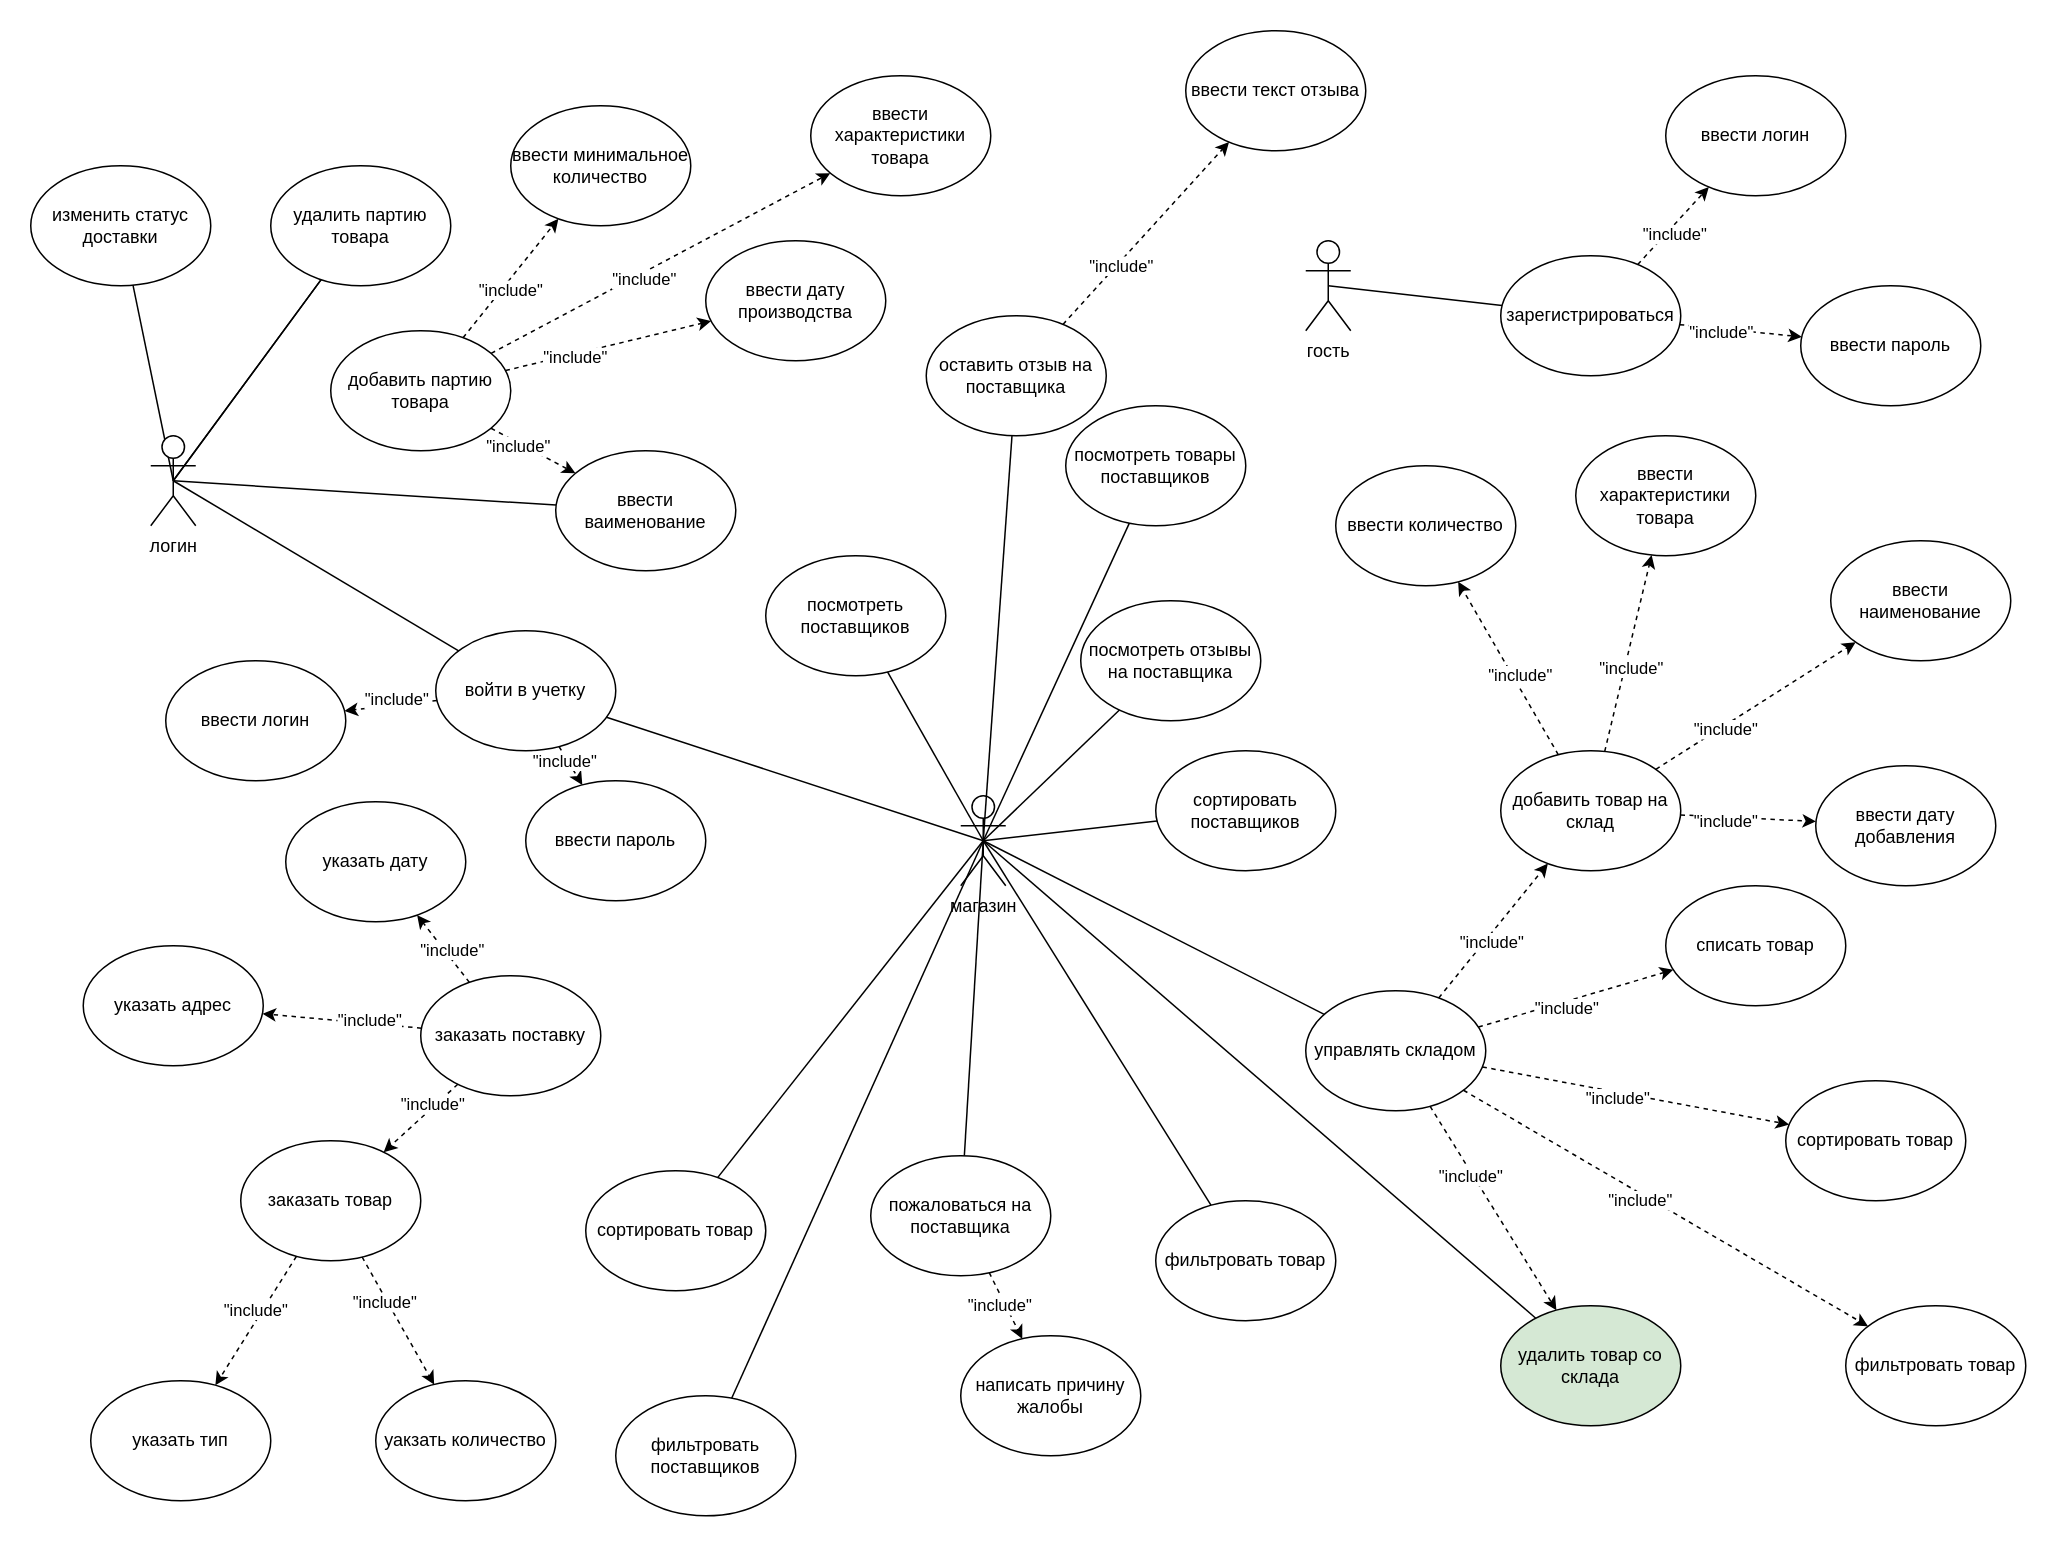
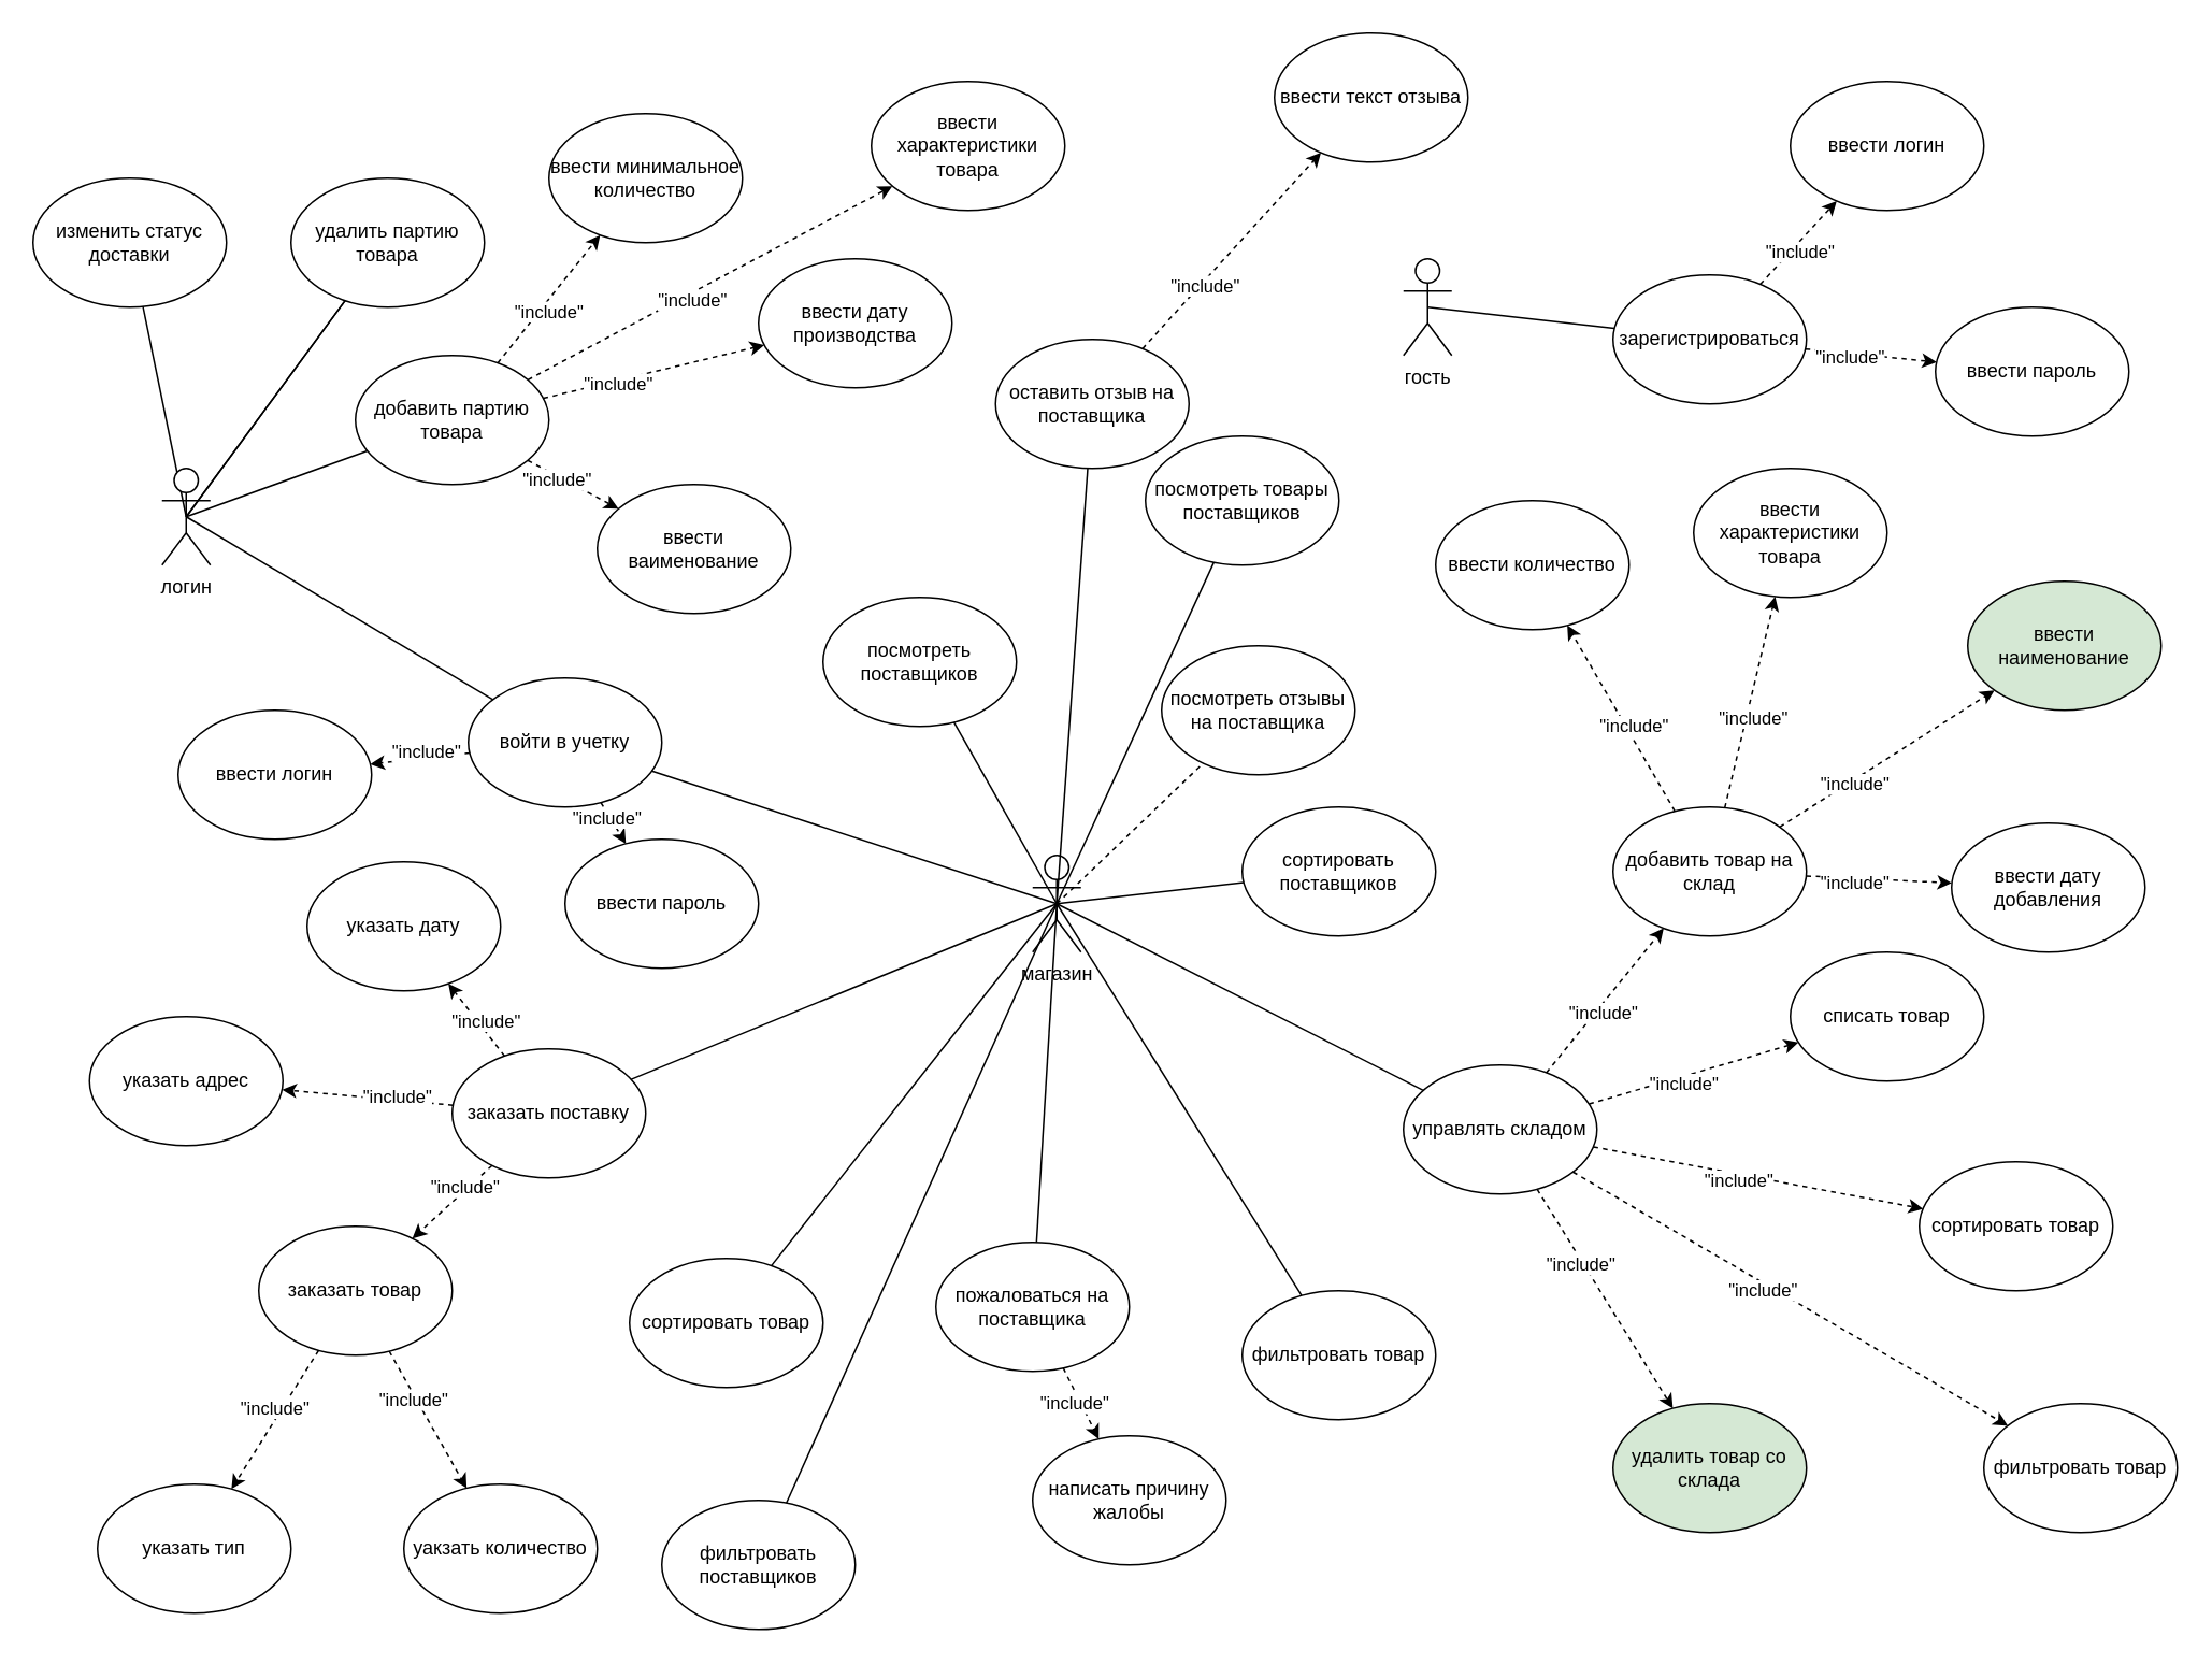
- <mxCell id="30" style="edgeStyle=none;curved=1;rounded=0;orthogonalLoop=1;jettySize=auto;html=1;exitX=0.5;exitY=0.5;exitDx=0;exitDy=0;exitPerimeter=0;fontSize=12;startSize=8;endSize=8;endArrow=none;endFill=0;" edge="1" parent="1" source="12" target="42"><mxGeometry relative="1" as="geometry"><mxPoint x="-70" y="320" as="sourcePoint" /><mxPoint x="-29" y="431" as="targetPoint" /></mxGeometry></mxCell>
+ <mxCell id="30" style="edgeStyle=none;curved=1;rounded=0;orthogonalLoop=1;jettySize=auto;html=1;exitX=0.5;exitY=0.5;exitDx=0;exitDy=0;exitPerimeter=0;fontSize=12;startSize=8;endSize=8;endArrow=none;endFill=0;" edge="1" parent="1" source="12" target="13"><mxGeometry relative="1" as="geometry"><mxPoint x="-70" y="320" as="sourcePoint" /><mxPoint x="-29" y="431" as="targetPoint" /></mxGeometry></mxCell>
- <mxCell id="89" value="ввести наименование" style="ellipse;whiteSpace=wrap;html=1;" vertex="1" parent="1"><mxGeometry x="1220" y="360" width="120" height="80" as="geometry" /></mxCell>
+ <mxCell id="89" value="ввести наименование" style="ellipse;whiteSpace=wrap;html=1;fillColor=#d5e8d4;" vertex="1" parent="1"><mxGeometry x="1220" y="360" width="120" height="80" as="geometry" /></mxCell>
- <mxCell id="35" style="edgeStyle=none;curved=1;rounded=0;orthogonalLoop=1;jettySize=auto;html=1;exitX=0.5;exitY=0.5;exitDx=0;exitDy=0;exitPerimeter=0;fontSize=12;startSize=8;endSize=8;endArrow=none;endFill=0;" edge="1" parent="1" source="17" target="21"><mxGeometry relative="1" as="geometry"><mxPoint x="630" y="390" as="sourcePoint" /><mxPoint x="671" y="501" as="targetPoint" /></mxGeometry></mxCell>
+ <mxCell id="35" style="edgeStyle=none;curved=1;rounded=0;orthogonalLoop=1;jettySize=auto;html=1;exitX=0.5;exitY=0.5;exitDx=0;exitDy=0;exitPerimeter=0;fontSize=12;startSize=8;endSize=8;endArrow=none;endFill=0;dashed=1;" edge="1" parent="1" source="17" target="21"><mxGeometry relative="1" as="geometry"><mxPoint x="630" y="390" as="sourcePoint" /><mxPoint x="671" y="501" as="targetPoint" /></mxGeometry></mxCell>
- <mxCell id="98" style="edgeStyle=none;curved=1;rounded=0;orthogonalLoop=1;jettySize=auto;html=1;fontSize=12;startSize=8;endSize=8;endArrow=none;endFill=0;exitX=0.5;exitY=0.5;exitDx=0;exitDy=0;exitPerimeter=0;" edge="1" parent="1" source="17" target="88"><mxGeometry relative="1" as="geometry"><mxPoint x="610" y="580" as="sourcePoint" /><mxPoint x="500" y="661" as="targetPoint" /></mxGeometry></mxCell>
+ <mxCell id="98" style="edgeStyle=none;curved=1;rounded=0;orthogonalLoop=1;jettySize=auto;html=1;fontSize=12;startSize=8;endSize=8;endArrow=none;endFill=0;exitX=0.5;exitY=0.5;exitDx=0;exitDy=0;exitPerimeter=0;" edge="1" parent="1" source="17" target="63"><mxGeometry relative="1" as="geometry"><mxPoint x="610" y="580" as="sourcePoint" /><mxPoint x="500" y="661" as="targetPoint" /></mxGeometry></mxCell>
